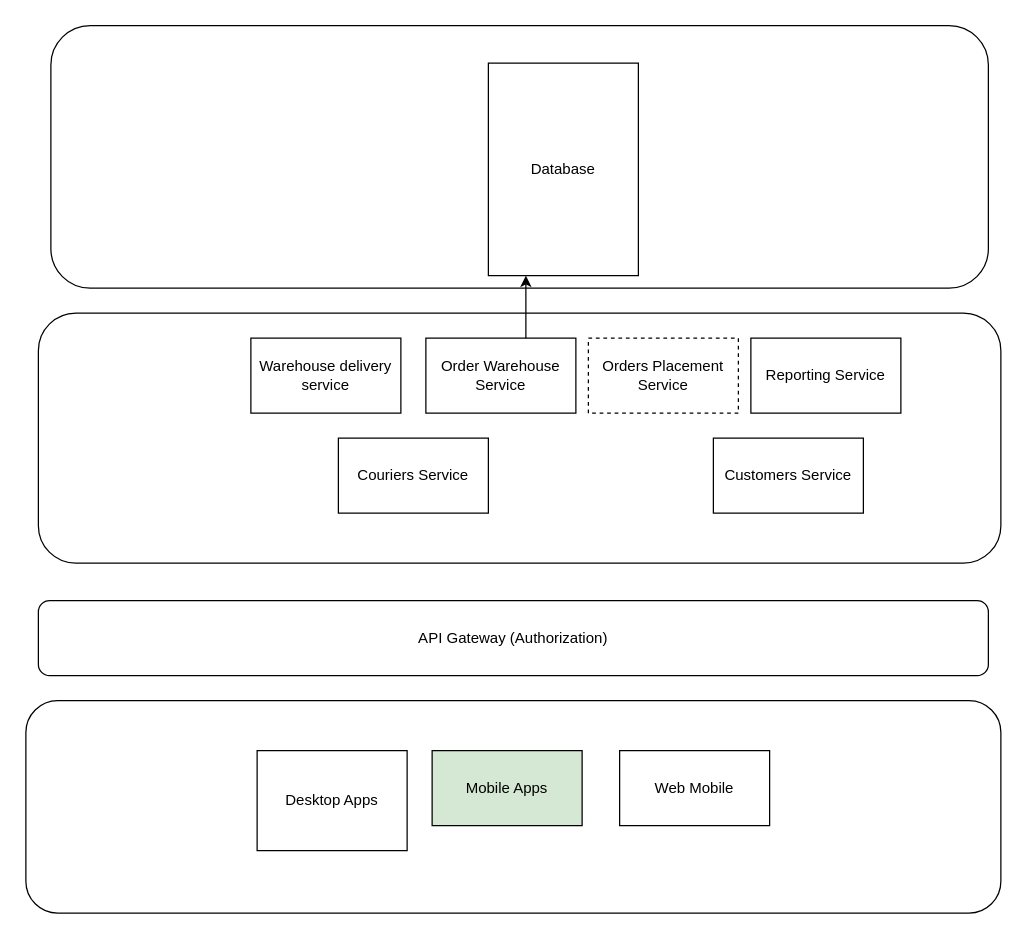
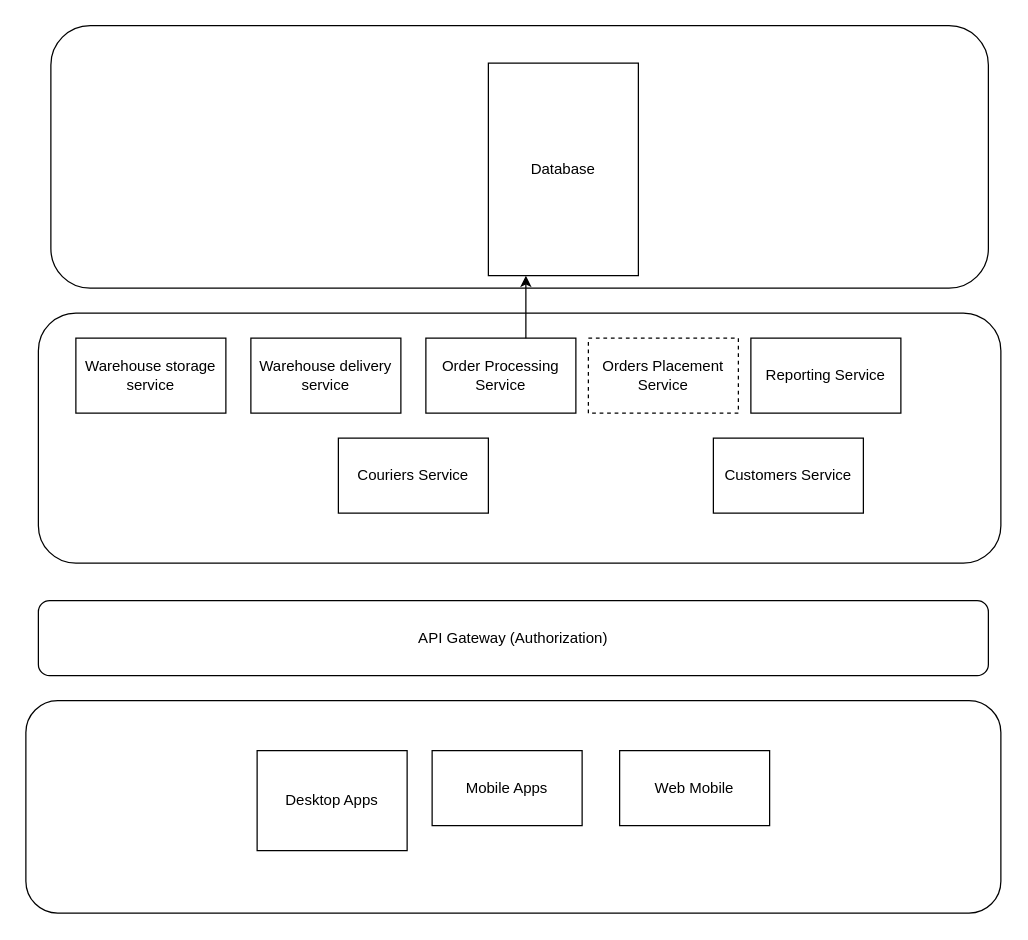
+ <mxCell id="3" value="Warehouse storage service" style="rounded=0;whiteSpace=wrap;html=1;" vertex="1" parent="1"><mxGeometry x="60" y="270" width="120" height="60" as="geometry" /></mxCell>
- <mxCell id="5" value="Order Warehouse Service" style="rounded=0;whiteSpace=wrap;html=1;" vertex="1" parent="1"><mxGeometry x="340" y="270" width="120" height="60" as="geometry" /></mxCell>
+ <mxCell id="5" value="Order Processing Service" style="rounded=0;whiteSpace=wrap;html=1;" vertex="1" parent="1"><mxGeometry x="340" y="270" width="120" height="60" as="geometry" /></mxCell>
- <mxCell id="15" value="Mobile Apps" style="rounded=0;whiteSpace=wrap;html=1;fillColor=#d5e8d4;" vertex="1" parent="1"><mxGeometry x="345" y="600" width="120" height="60" as="geometry" /></mxCell>
+ <mxCell id="15" value="Mobile Apps" style="rounded=0;whiteSpace=wrap;html=1;" vertex="1" parent="1"><mxGeometry x="345" y="600" width="120" height="60" as="geometry" /></mxCell>
